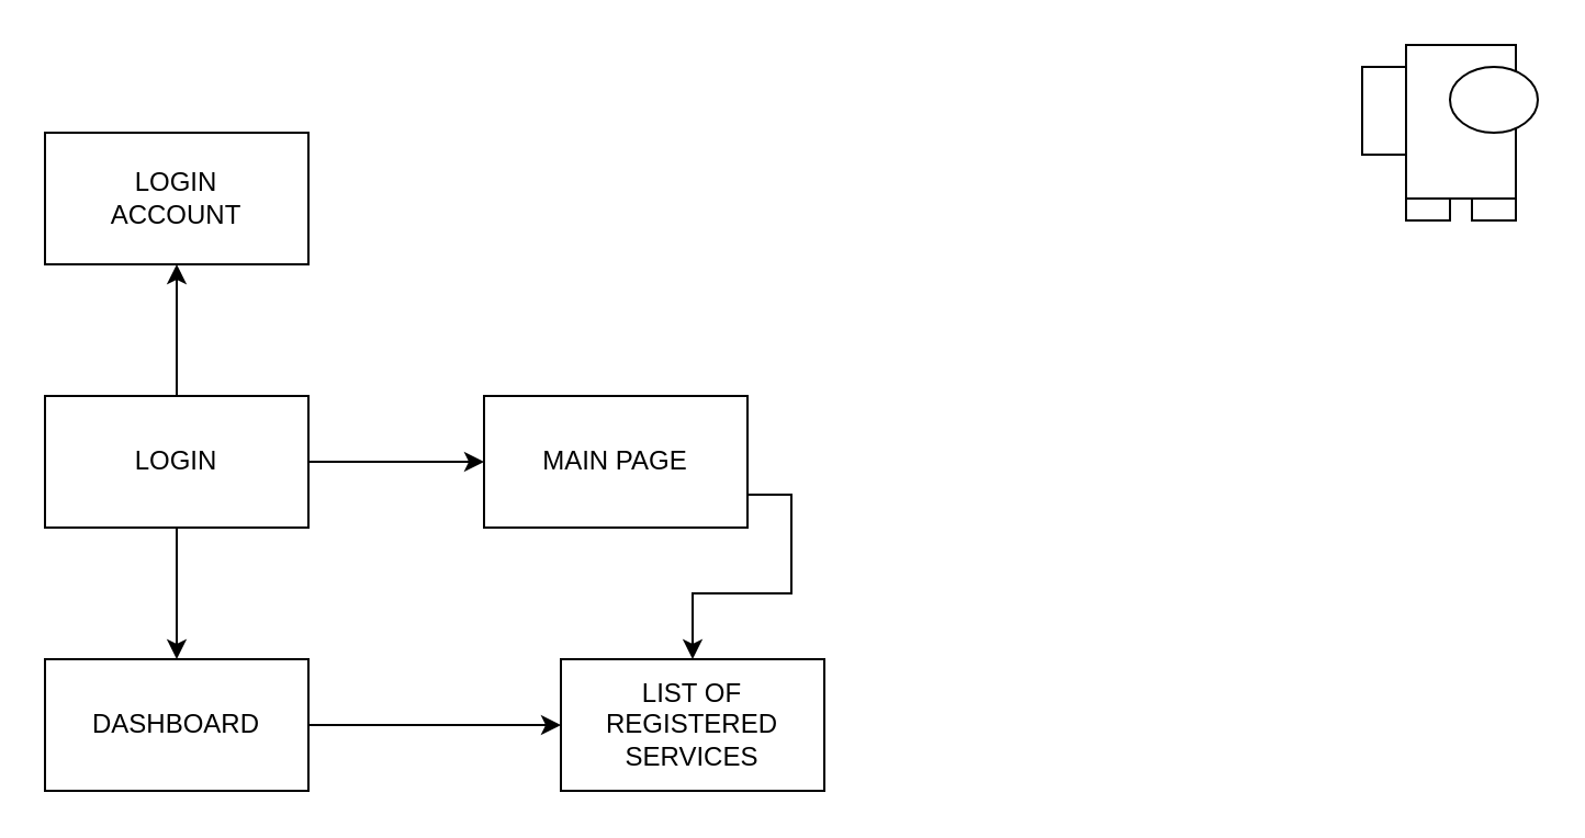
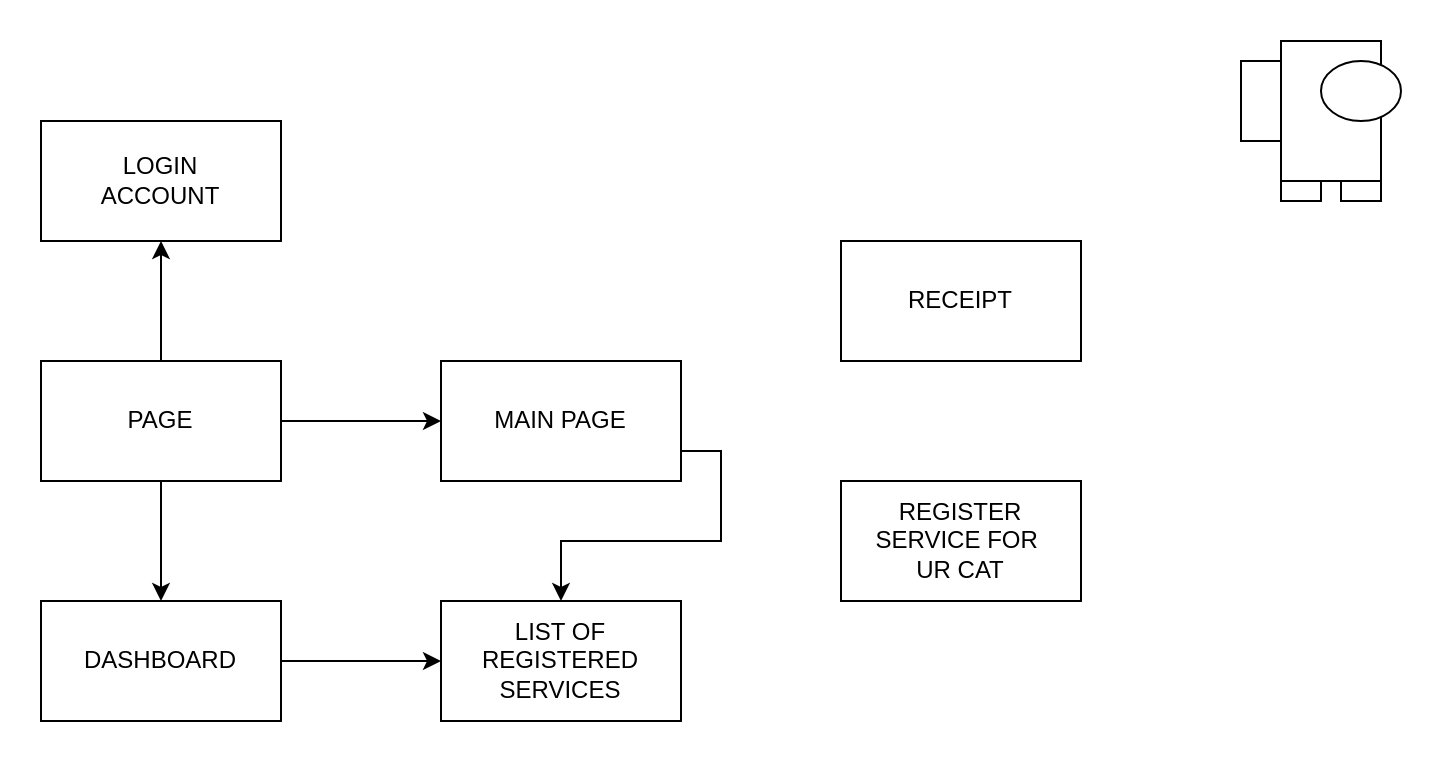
+ <mxCell id="18" value="RECEIPT" style="rounded=0;whiteSpace=wrap;html=1;" vertex="1" parent="1"><mxGeometry x="420" y="120" width="120" height="60" as="geometry" /></mxCell>
- <mxCell id="5" value="LOGIN" style="rounded=0;whiteSpace=wrap;html=1;" vertex="1" parent="1"><mxGeometry x="20" y="180" width="120" height="60" as="geometry" /></mxCell>
+ <mxCell id="5" value="PAGE" style="rounded=0;whiteSpace=wrap;html=1;" vertex="1" parent="1"><mxGeometry x="20" y="180" width="120" height="60" as="geometry" /></mxCell>
+ <mxCell id="8" value="REGISTER&lt;br&gt;SERVICE FOR&amp;nbsp;&lt;br&gt;UR CAT" style="rounded=0;whiteSpace=wrap;html=1;" vertex="1" parent="1"><mxGeometry x="420" y="240" width="120" height="60" as="geometry" /></mxCell>
- <mxCell id="10" value="LIST OF&lt;br&gt;REGISTERED&lt;br&gt;SERVICES" style="rounded=0;whiteSpace=wrap;html=1;" vertex="1" parent="1"><mxGeometry x="255" y="300" width="120" height="60" as="geometry" /></mxCell>
+ <mxCell id="10" value="LIST OF&lt;br&gt;REGISTERED&lt;br&gt;SERVICES" style="rounded=0;whiteSpace=wrap;html=1;" vertex="1" parent="1"><mxGeometry x="220" y="300" width="120" height="60" as="geometry" /></mxCell>
